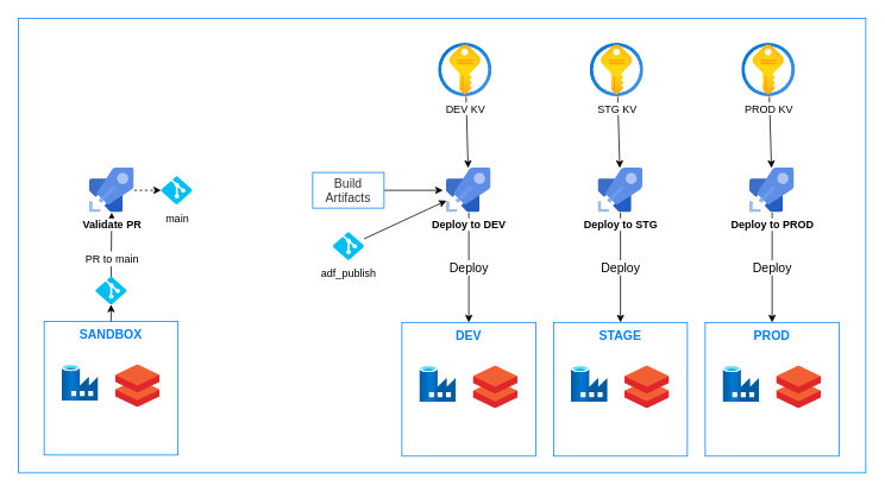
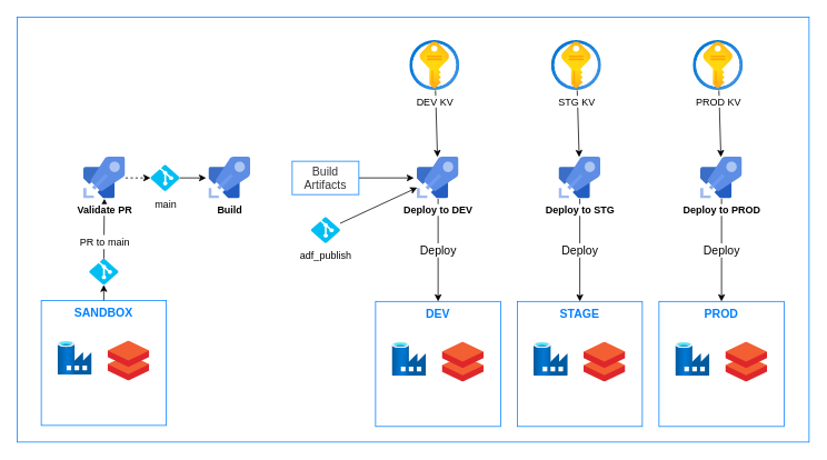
+ <mxCell id="21" style="edgeStyle=none;html=1;entryX=-0.065;entryY=0.501;entryDx=0;entryDy=0;entryPerimeter=0;labelBackgroundColor=#FFFFFF;strokeColor=#000000;fontSize=14;fontColor=#000000;" edge="1" parent="1" source="22" target="4"><mxGeometry relative="1" as="geometry" /></mxCell>
+ <mxCell id="4" value="&lt;b&gt;Build&lt;/b&gt;" style="sketch=0;aspect=fixed;html=1;points=[];align=center;image;fontSize=12;image=img/lib/mscae/Azure_Pipelines.svg;labelBackgroundColor=#FFFFFF;fontColor=#000000;" vertex="1" parent="1"><mxGeometry x="250" y="188" width="50" height="50" as="geometry" /></mxCell>
